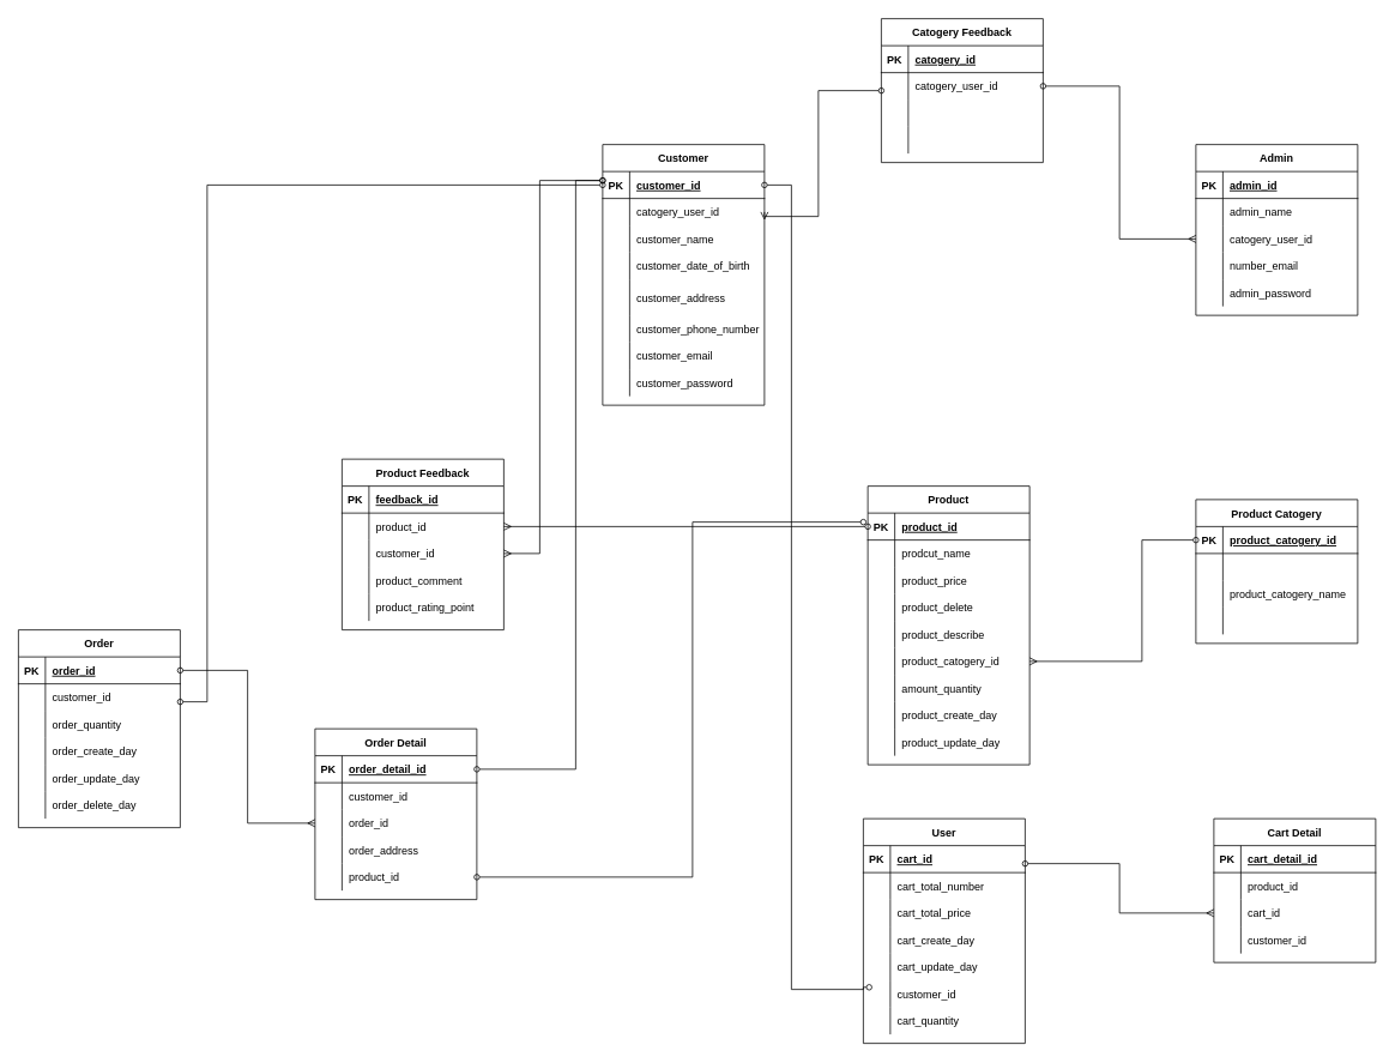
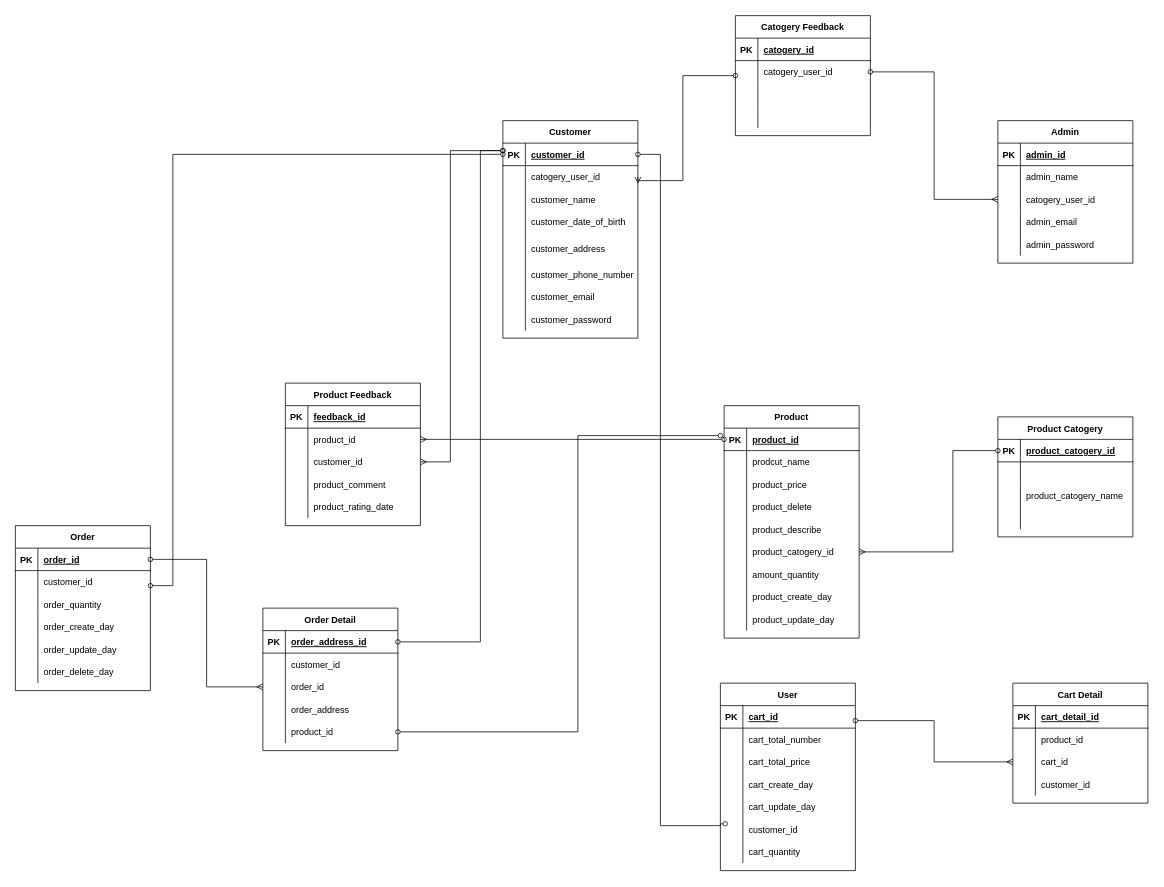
- <mxCell id="53" value="number_email" style="shape=partialRectangle;connectable=0;fillColor=none;top=0;left=0;bottom=0;right=0;align=left;spacingLeft=6;overflow=hidden;" vertex="1" parent="51"><mxGeometry x="30" width="150" height="30" as="geometry"><mxRectangle width="150" height="30" as="alternateBounds" /></mxGeometry></mxCell>
+ <mxCell id="53" value="admin_email" style="shape=partialRectangle;connectable=0;fillColor=none;top=0;left=0;bottom=0;right=0;align=left;spacingLeft=6;overflow=hidden;" vertex="1" parent="51"><mxGeometry x="30" width="150" height="30" as="geometry"><mxRectangle width="150" height="30" as="alternateBounds" /></mxGeometry></mxCell>
- <mxCell id="185" value="product_rating_point" style="shape=partialRectangle;connectable=0;fillColor=none;top=0;left=0;bottom=0;right=0;align=left;spacingLeft=6;overflow=hidden;" vertex="1" parent="183"><mxGeometry x="30" width="150" height="30" as="geometry"><mxRectangle width="150" height="30" as="alternateBounds" /></mxGeometry></mxCell>
+ <mxCell id="185" value="product_rating_date" style="shape=partialRectangle;connectable=0;fillColor=none;top=0;left=0;bottom=0;right=0;align=left;spacingLeft=6;overflow=hidden;" vertex="1" parent="183"><mxGeometry x="30" width="150" height="30" as="geometry"><mxRectangle width="150" height="30" as="alternateBounds" /></mxGeometry></mxCell>
- <mxCell id="157" value="order_detail_id" style="shape=partialRectangle;connectable=0;fillColor=none;top=0;left=0;bottom=0;right=0;align=left;spacingLeft=6;fontStyle=5;overflow=hidden;" vertex="1" parent="155"><mxGeometry x="30" width="150" height="30" as="geometry"><mxRectangle width="150" height="30" as="alternateBounds" /></mxGeometry></mxCell>
+ <mxCell id="157" value="order_address_id" style="shape=partialRectangle;connectable=0;fillColor=none;top=0;left=0;bottom=0;right=0;align=left;spacingLeft=6;fontStyle=5;overflow=hidden;" vertex="1" parent="155"><mxGeometry x="30" width="150" height="30" as="geometry"><mxRectangle width="150" height="30" as="alternateBounds" /></mxGeometry></mxCell>
